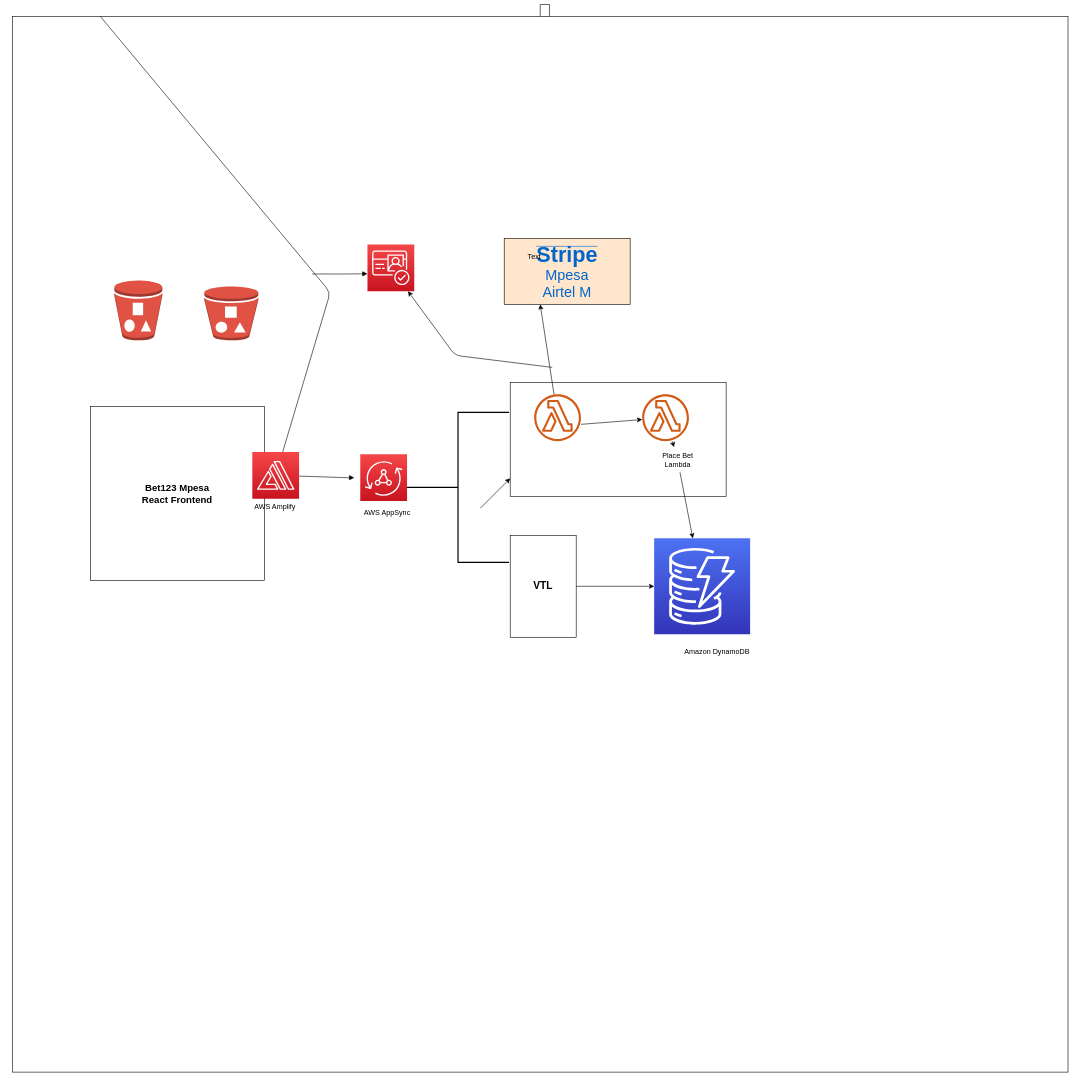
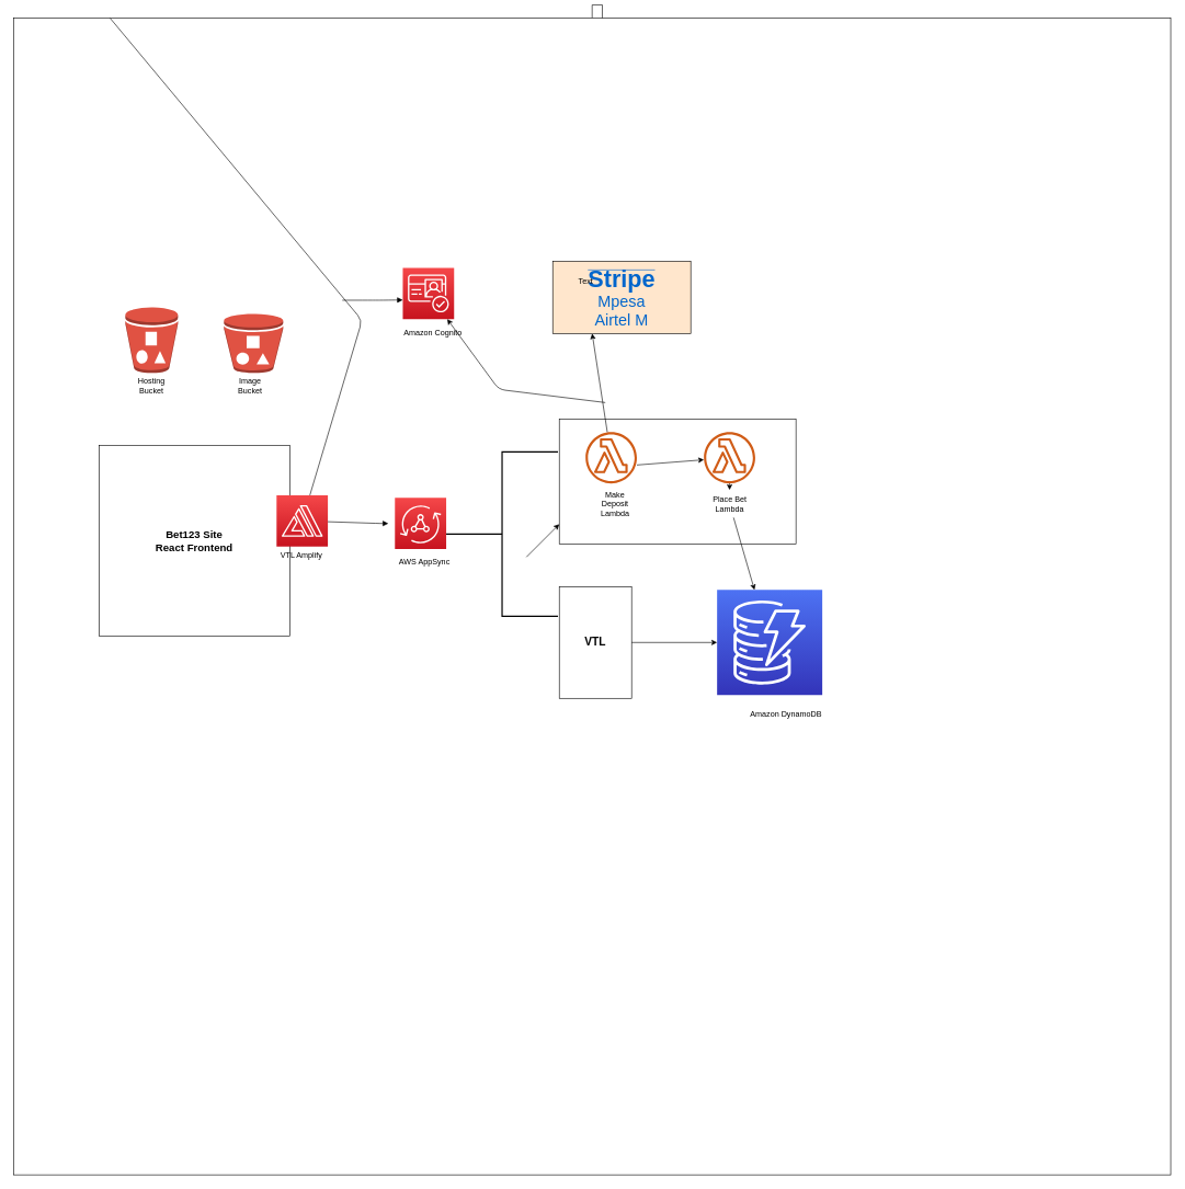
+ <mxCell id="21" value="Amazon Cognito" style="text;html=1;strokeColor=none;fillColor=none;align=center;verticalAlign=middle;whiteSpace=wrap;rounded=0;" vertex="1" parent="1"><mxGeometry x="612" y="490" width="92" height="20" as="geometry" /></mxCell>
+ <mxCell id="17" value="Hosting&lt;br&gt;Bucket" style="text;html=1;strokeColor=none;fillColor=none;align=center;verticalAlign=middle;whiteSpace=wrap;rounded=0;" vertex="1" parent="1"><mxGeometry x="210" y="570" width="40" height="20" as="geometry" /></mxCell>
+ <mxCell id="18" value="Image&lt;br&gt;Bucket" style="text;html=1;strokeColor=none;fillColor=none;align=center;verticalAlign=middle;whiteSpace=wrap;rounded=0;" vertex="1" parent="1"><mxGeometry x="360" y="570" width="40" height="20" as="geometry" /></mxCell>
- <mxCell id="33" value="Place Bet Lambda" style="text;html=1;strokeColor=none;fillColor=none;align=center;verticalAlign=middle;whiteSpace=wrap;rounded=0;" vertex="1" parent="1"><mxGeometry x="1083.5" y="738" width="91" height="42" as="geometry" /></mxCell>
+ <mxCell id="33" value="Place Bet Lambda" style="text;html=1;strokeColor=none;fillColor=none;align=center;verticalAlign=middle;whiteSpace=wrap;rounded=0;" vertex="1" parent="1"><mxGeometry x="1063.5" y="738" width="91" height="42" as="geometry" /></mxCell>
+ <mxCell id="23" value="Make Deposit Lambda" style="text;html=1;strokeColor=none;fillColor=none;align=center;verticalAlign=middle;whiteSpace=wrap;rounded=0;" vertex="1" parent="1"><mxGeometry x="900" y="740" width="70" height="40" as="geometry" /></mxCell>
- <mxCell id="6" value="&lt;font style=&quot;font-size: 16px&quot;&gt;&lt;b&gt;Bet123 Mpesa&lt;br&gt;React Frontend&lt;/b&gt;&lt;/font&gt;" style="whiteSpace=wrap;html=1;aspect=fixed;" vertex="1" parent="1"><mxGeometry x="150" y="670" width="290" height="290" as="geometry" /></mxCell>
+ <mxCell id="6" value="&lt;font style=&quot;font-size: 16px&quot;&gt;&lt;b&gt;Bet123 Site&lt;br&gt;React Frontend&lt;/b&gt;&lt;/font&gt;" style="whiteSpace=wrap;html=1;aspect=fixed;" vertex="1" parent="1"><mxGeometry x="150" y="670" width="290" height="290" as="geometry" /></mxCell>
- <mxCell id="19" value="AWS Amplify" style="text;html=1;strokeColor=none;fillColor=none;align=center;verticalAlign=middle;whiteSpace=wrap;rounded=0;" vertex="1" parent="1"><mxGeometry x="418" y="828" width="80" height="20" as="geometry" /></mxCell>
+ <mxCell id="19" value="VTL Amplify" style="text;html=1;strokeColor=none;fillColor=none;align=center;verticalAlign=middle;whiteSpace=wrap;rounded=0;" vertex="1" parent="1"><mxGeometry x="418" y="828" width="80" height="20" as="geometry" /></mxCell>
